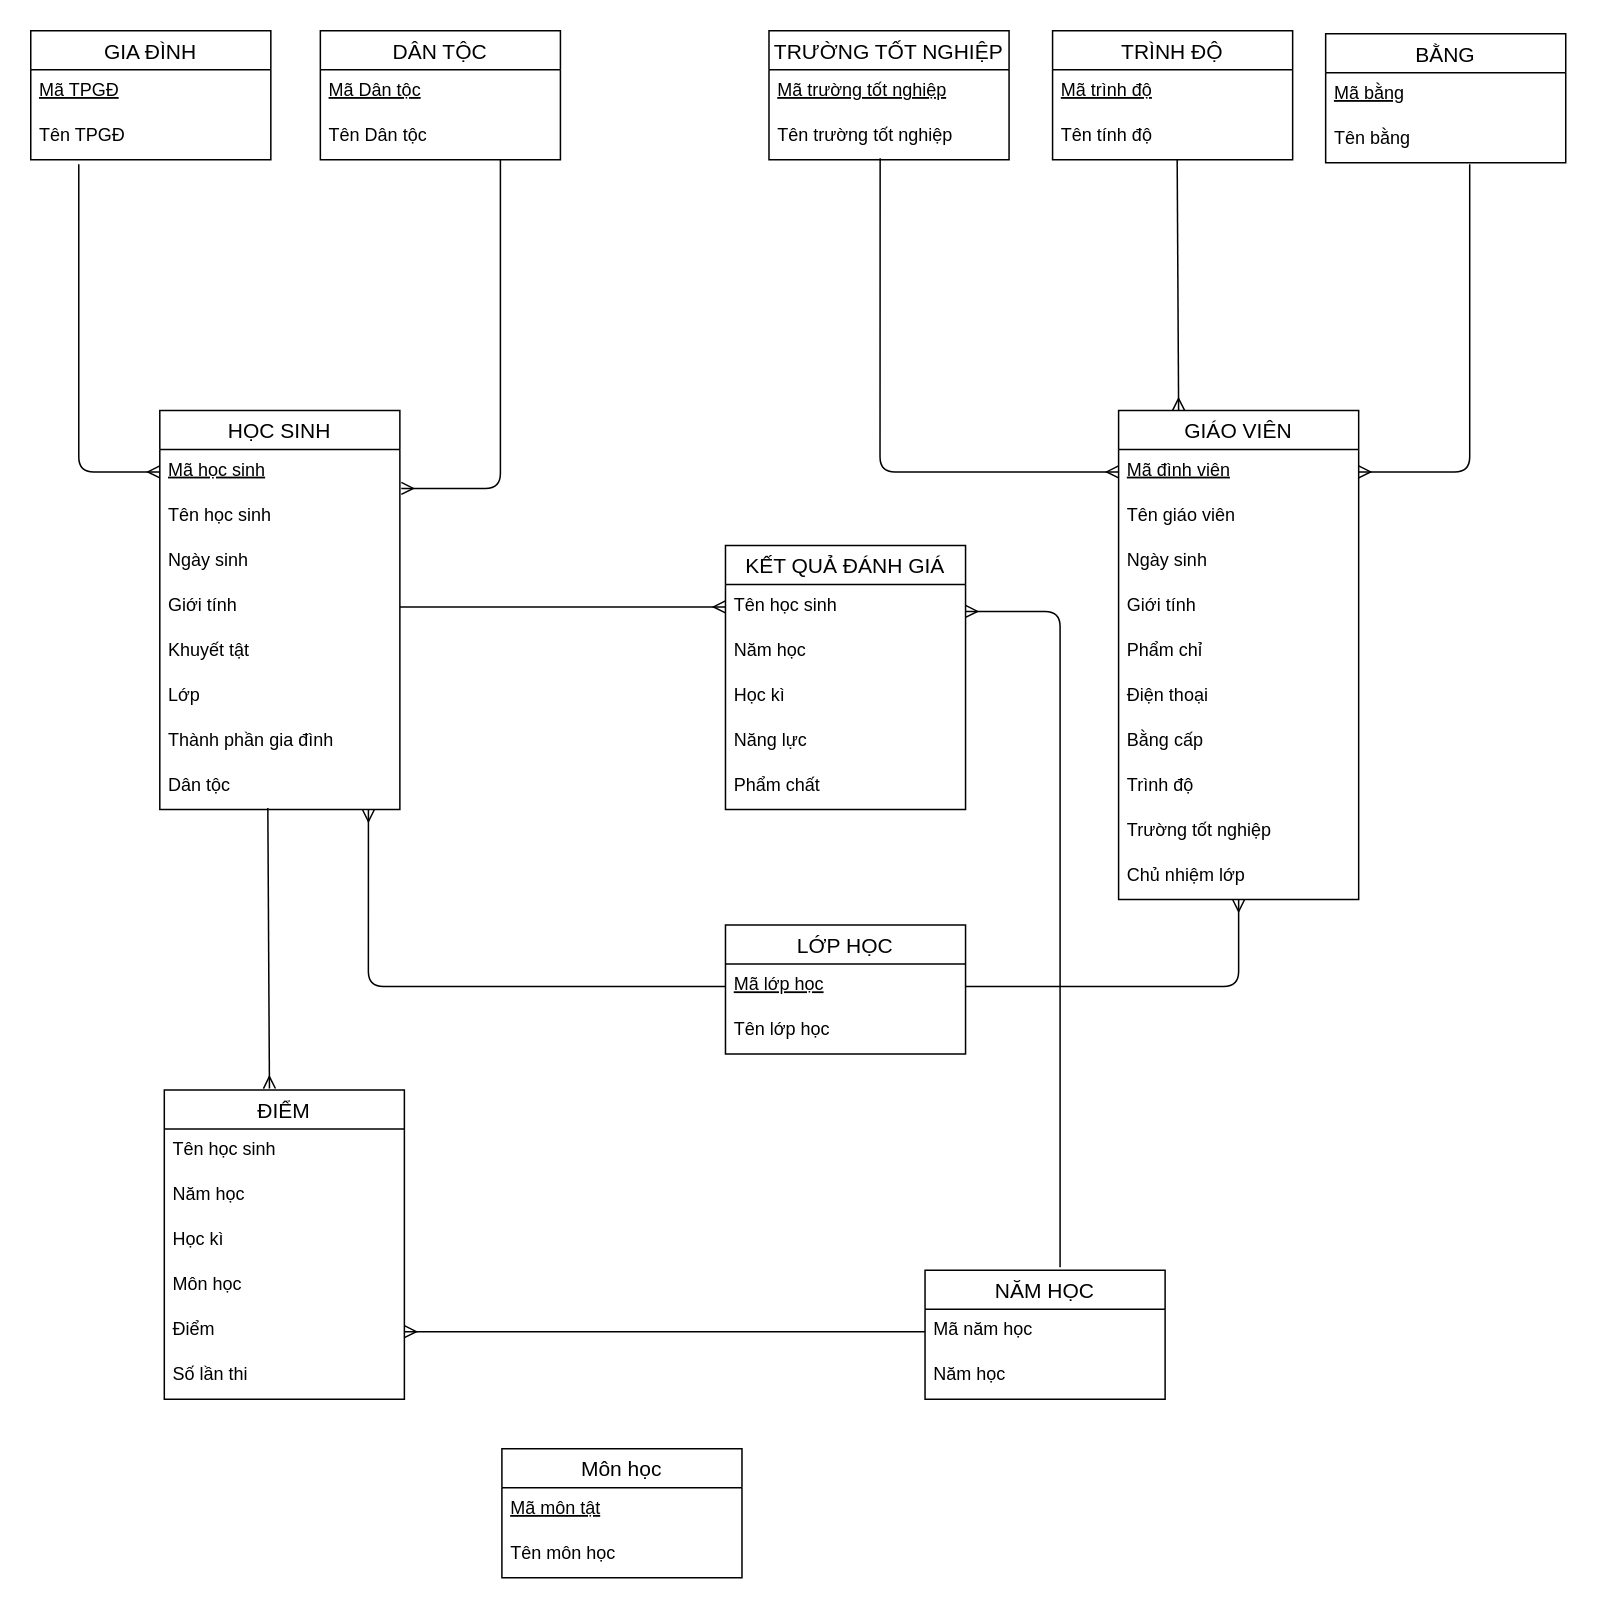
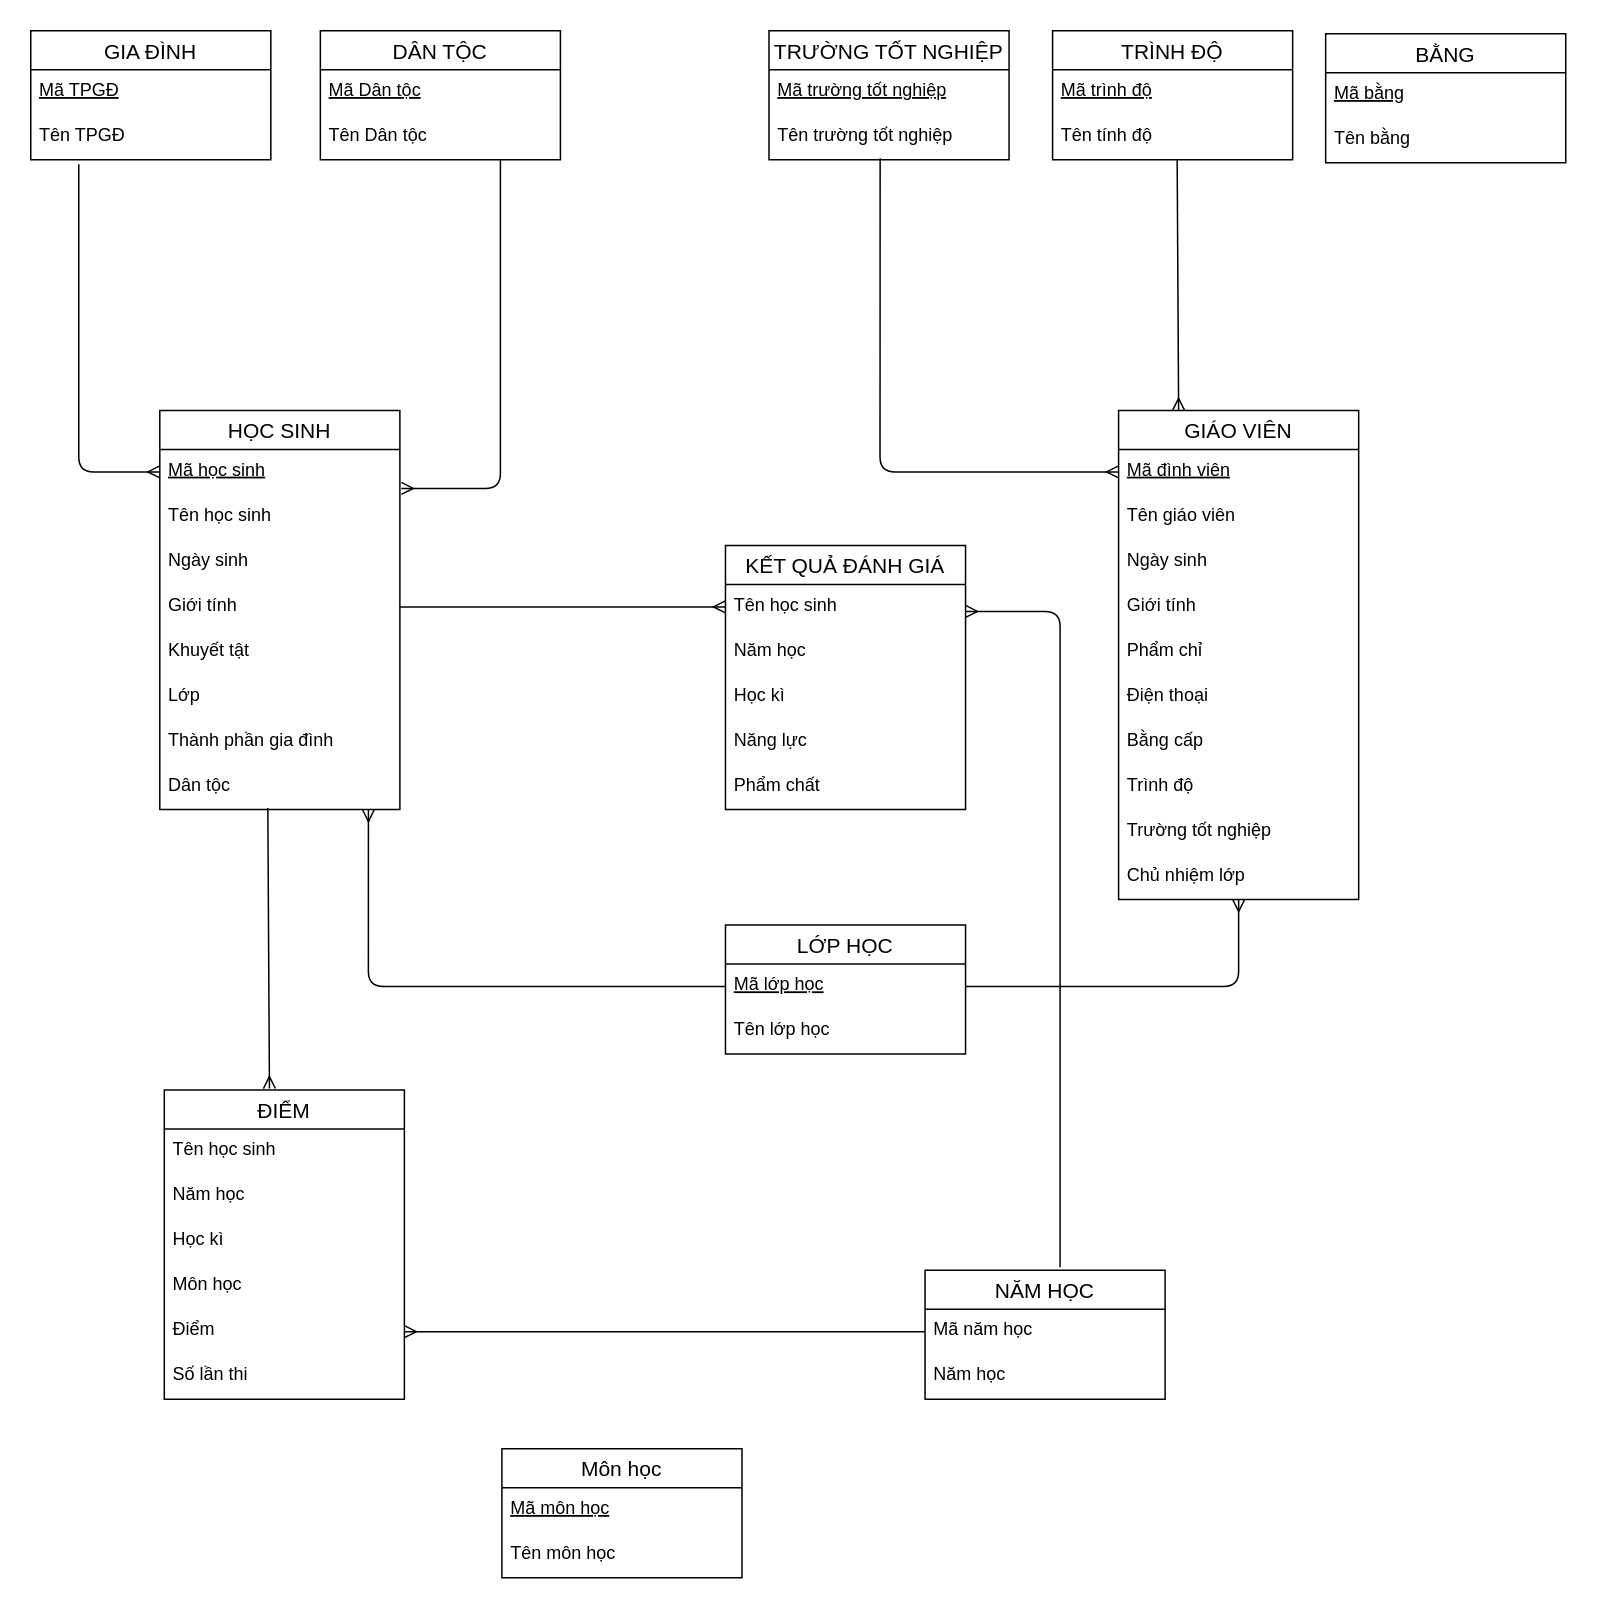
- <mxCell id="69" value="" style="fontSize=12;html=1;endArrow=ERmany;exitX=0.6;exitY=1.033;exitDx=0;exitDy=0;entryX=1;entryY=0.5;entryDx=0;entryDy=0;exitPerimeter=0;" parent="1" source="16" target="27" edge="1"><mxGeometry width="100" height="100" relative="1" as="geometry"><mxPoint x="343" y="116" as="sourcePoint" /><mxPoint x="276.96" y="335.01" as="targetPoint" /><Array as="points"><mxPoint x="979" y="314" /></Array></mxGeometry></mxCell>
- <mxCell id="44" value="Mã môn tật" style="text;strokeColor=none;fillColor=none;spacingLeft=4;spacingRight=4;overflow=hidden;rotatable=0;points=[[0,0.5],[1,0.5]];portConstraint=eastwest;fontSize=12;fontStyle=4" parent="43" vertex="1"><mxGeometry y="26" width="160" height="30" as="geometry" /></mxCell>
+ <mxCell id="44" value="Mã môn học" style="text;strokeColor=none;fillColor=none;spacingLeft=4;spacingRight=4;overflow=hidden;rotatable=0;points=[[0,0.5],[1,0.5]];portConstraint=eastwest;fontSize=12;fontStyle=4" parent="43" vertex="1"><mxGeometry y="26" width="160" height="30" as="geometry" /></mxCell>
